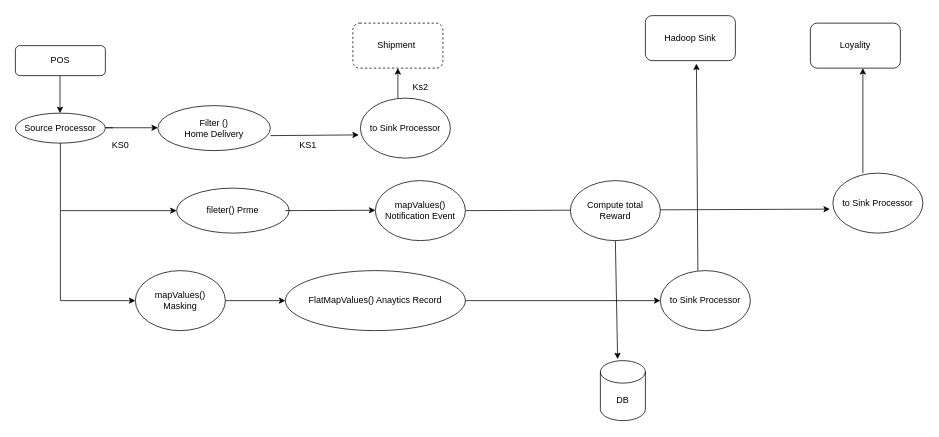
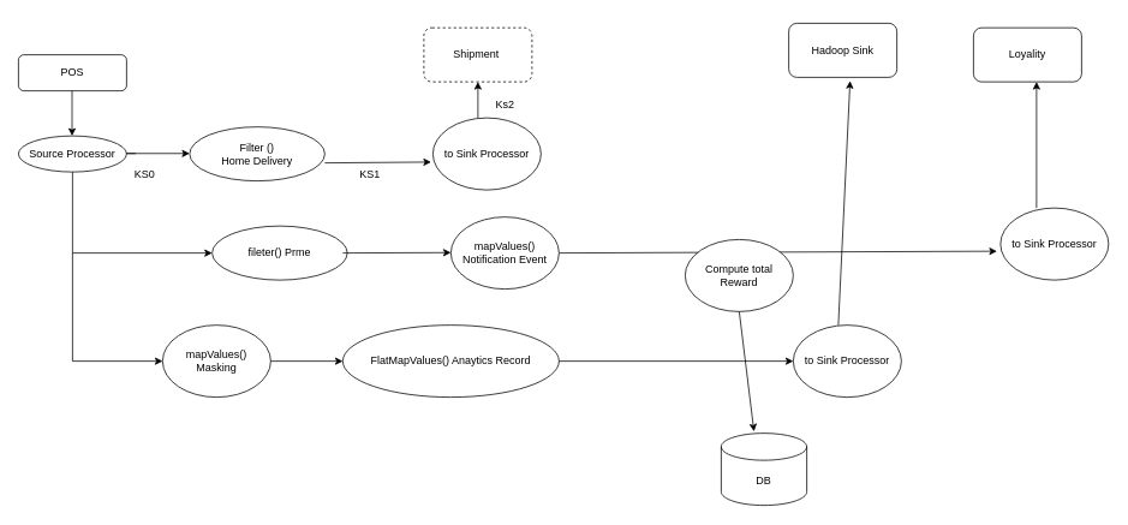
- <mxCell id="30" value="Hadoop Sink" style="rounded=1;whiteSpace=wrap;html=1;" parent="1" vertex="1"><mxGeometry x="860" y="20" width="120" height="60" as="geometry" /></mxCell>
+ <mxCell id="30" value="Hadoop Sink" style="rounded=1;whiteSpace=wrap;html=1;" parent="1" vertex="1"><mxGeometry x="875" y="25" width="120" height="60" as="geometry" /></mxCell>
- <mxCell id="31" value="Compute total Reward" style="ellipse;whiteSpace=wrap;html=1;" vertex="1" parent="1"><mxGeometry x="760" y="240" width="120" height="80" as="geometry" /></mxCell>
+ <mxCell id="31" value="Compute total Reward" style="ellipse;whiteSpace=wrap;html=1;" vertex="1" parent="1"><mxGeometry x="760" y="265" width="120" height="80" as="geometry" /></mxCell>
- <mxCell id="33" value="DB" style="shape=cylinder3;whiteSpace=wrap;html=1;boundedLbl=1;backgroundOutline=1;size=15;" vertex="1" parent="1"><mxGeometry x="800" y="480" width="60" height="80" as="geometry" /></mxCell>
+ <mxCell id="33" value="DB" style="shape=cylinder3;whiteSpace=wrap;html=1;boundedLbl=1;backgroundOutline=1;size=15;" vertex="1" parent="1"><mxGeometry x="800" y="480" width="95" height="80" as="geometry" /></mxCell>
